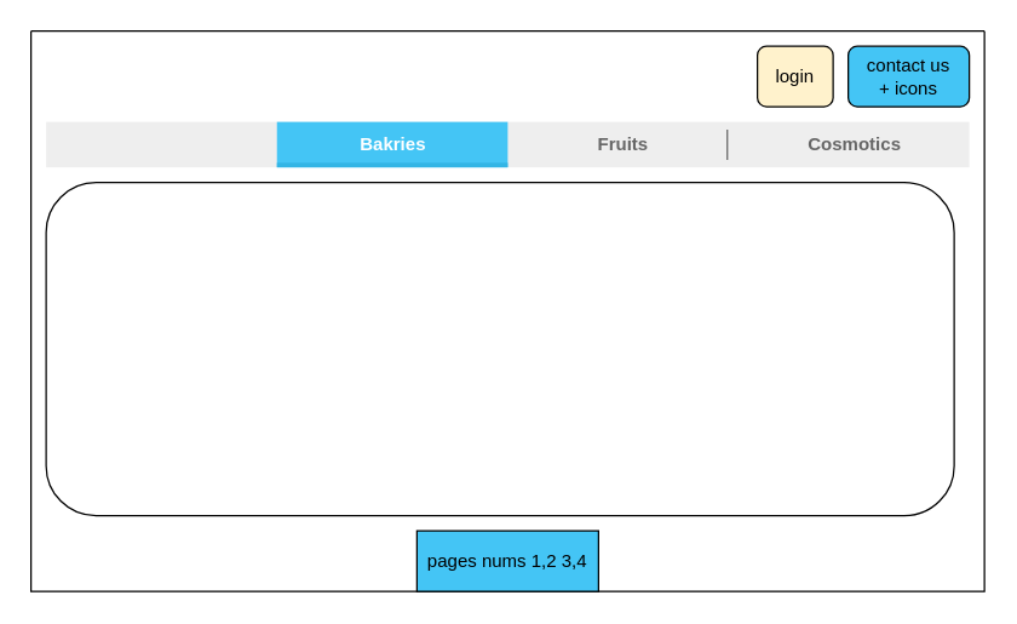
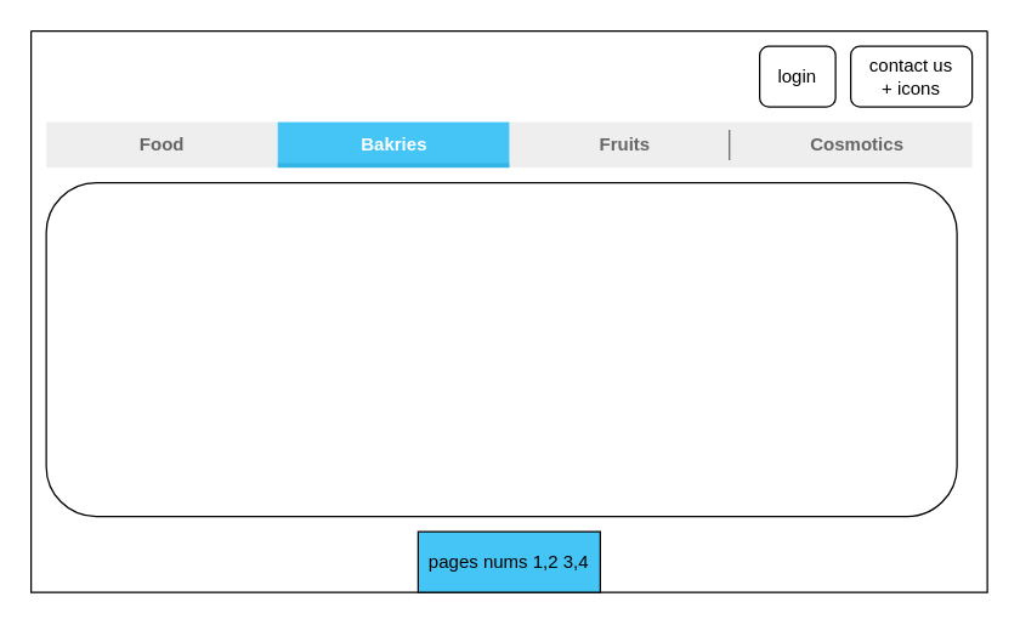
- <mxCell id="3" value="login" style="rounded=1;whiteSpace=wrap;html=1;fillColor=#fff2cc;" parent="2" vertex="1"><mxGeometry x="480" y="10" width="50" height="40" as="geometry" /></mxCell>
+ <mxCell id="3" value="login" style="rounded=1;whiteSpace=wrap;html=1;" parent="2" vertex="1"><mxGeometry x="480" y="10" width="50" height="40" as="geometry" /></mxCell>
- <mxCell id="4" value="contact us&lt;br&gt;+ icons" style="rounded=1;whiteSpace=wrap;html=1;fillColor=#44c5f5;" parent="2" vertex="1"><mxGeometry x="540" y="10" width="80" height="40" as="geometry" /></mxCell>
+ <mxCell id="4" value="contact us&lt;br&gt;+ icons" style="rounded=1;whiteSpace=wrap;html=1;" parent="2" vertex="1"><mxGeometry x="540" y="10" width="80" height="40" as="geometry" /></mxCell>
+ <mxCell id="7" value="Food" style="strokeWidth=1;html=1;shadow=0;dashed=0;shape=mxgraph.android.anchor;fontStyle=1;fontColor=#666666;" parent="6" vertex="1"><mxGeometry width="152.5" height="30" as="geometry" /></mxCell>
